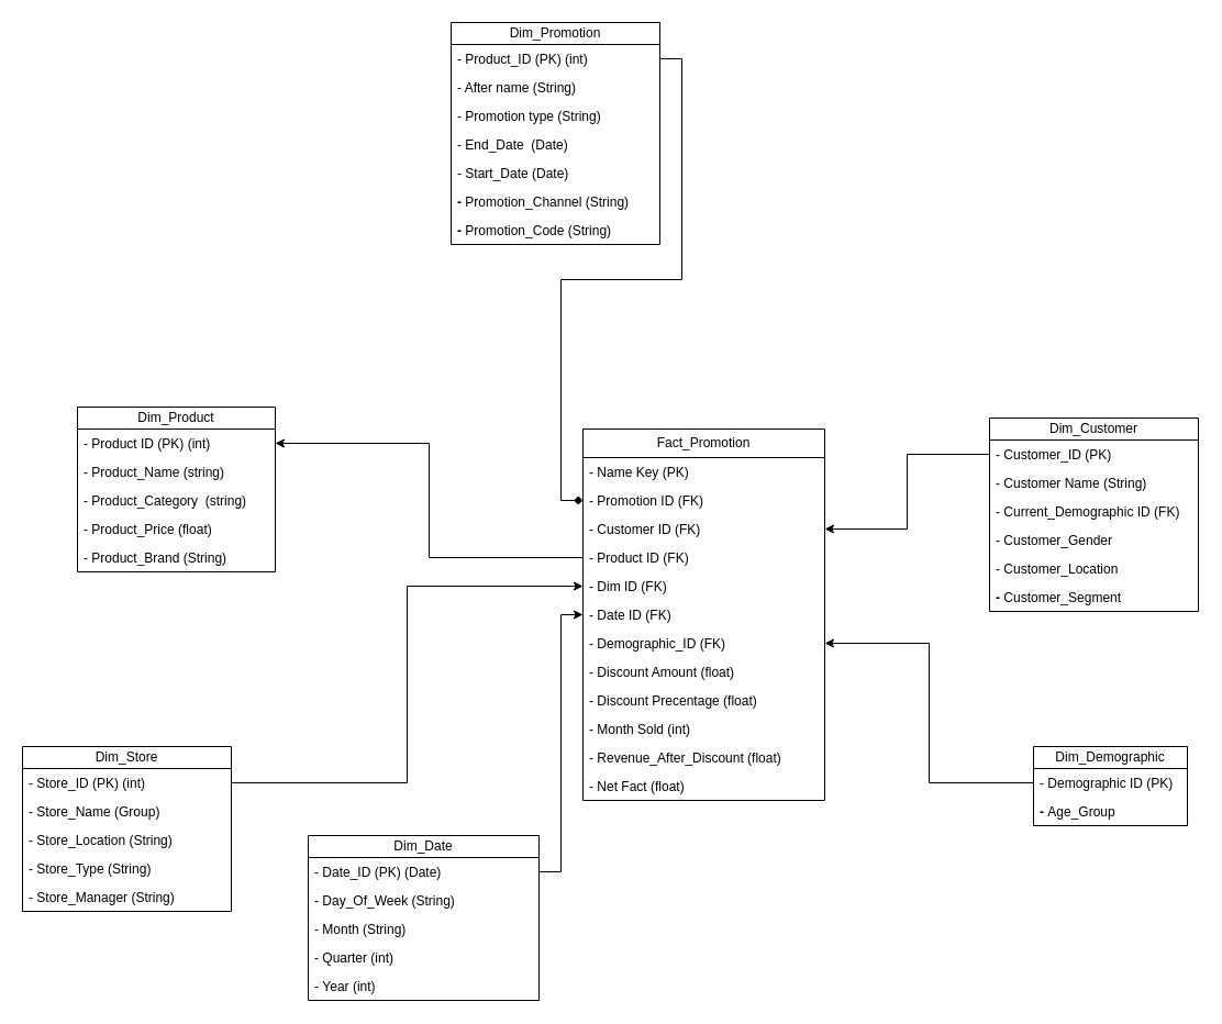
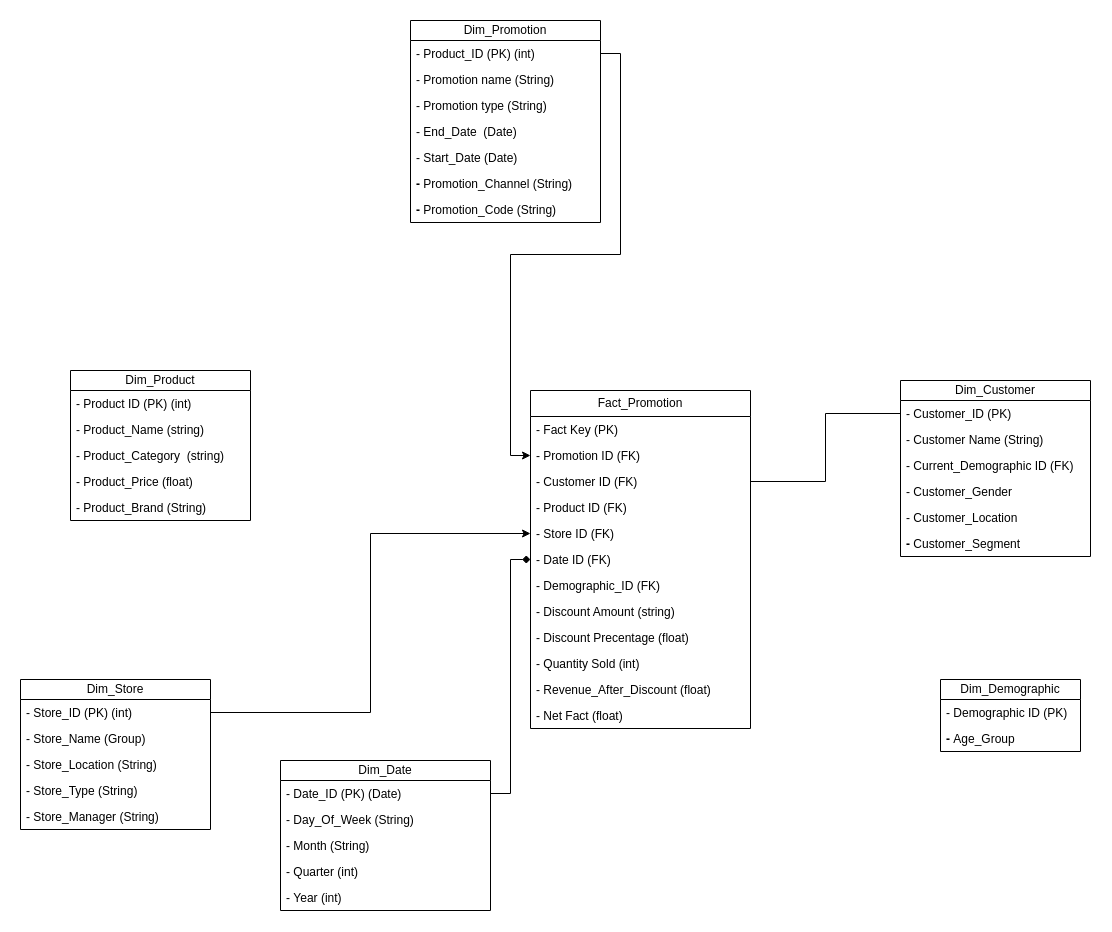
- <mxCell id="17" value="- After name (String)" style="text;strokeColor=none;fillColor=none;align=left;verticalAlign=top;spacingLeft=4;spacingRight=4;overflow=hidden;rotatable=0;points=[[0,0.5],[1,0.5]];portConstraint=eastwest;whiteSpace=wrap;html=1;" vertex="1" parent="15"><mxGeometry y="46" width="190" height="26" as="geometry" /></mxCell>
+ <mxCell id="17" value="- Promotion name (String)" style="text;strokeColor=none;fillColor=none;align=left;verticalAlign=top;spacingLeft=4;spacingRight=4;overflow=hidden;rotatable=0;points=[[0,0.5],[1,0.5]];portConstraint=eastwest;whiteSpace=wrap;html=1;" vertex="1" parent="15"><mxGeometry y="46" width="190" height="26" as="geometry" /></mxCell>
- <mxCell id="3" value="- Name Key (PK)" style="text;strokeColor=none;fillColor=none;align=left;verticalAlign=top;spacingLeft=4;spacingRight=4;overflow=hidden;rotatable=0;points=[[0,0.5],[1,0.5]];portConstraint=eastwest;whiteSpace=wrap;html=1;" vertex="1" parent="2"><mxGeometry y="26" width="220" height="26" as="geometry" /></mxCell>
+ <mxCell id="3" value="- Fact Key (PK)" style="text;strokeColor=none;fillColor=none;align=left;verticalAlign=top;spacingLeft=4;spacingRight=4;overflow=hidden;rotatable=0;points=[[0,0.5],[1,0.5]];portConstraint=eastwest;whiteSpace=wrap;html=1;" vertex="1" parent="2"><mxGeometry y="26" width="220" height="26" as="geometry" /></mxCell>
- <mxCell id="52" style="edgeStyle=orthogonalEdgeStyle;rounded=0;orthogonalLoop=1;jettySize=auto;html=1;endArrow=diamond;" edge="1" parent="1" source="16" target="4"><mxGeometry relative="1" as="geometry" /></mxCell>
+ <mxCell id="52" style="edgeStyle=orthogonalEdgeStyle;rounded=0;orthogonalLoop=1;jettySize=auto;html=1;" edge="1" parent="1" source="16" target="4"><mxGeometry relative="1" as="geometry" /></mxCell>
- <mxCell id="51" style="edgeStyle=orthogonalEdgeStyle;rounded=0;orthogonalLoop=1;jettySize=auto;html=1;endArrow=none;endFill=0;startArrow=classic;startFill=1;" edge="1" parent="1" source="34" target="6"><mxGeometry relative="1" as="geometry" /></mxCell>
- <mxCell id="56" style="edgeStyle=orthogonalEdgeStyle;rounded=0;orthogonalLoop=1;jettySize=auto;html=1;" edge="1" parent="1" source="24" target="5"><mxGeometry relative="1" as="geometry" /></mxCell>
+ <mxCell id="56" style="edgeStyle=orthogonalEdgeStyle;rounded=0;orthogonalLoop=1;jettySize=auto;html=1;endArrow=none;" edge="1" parent="1" source="24" target="5"><mxGeometry relative="1" as="geometry" /></mxCell>
- <mxCell id="7" value="&lt;div&gt;- Dim ID (FK)&lt;br&gt;&lt;/div&gt;" style="text;strokeColor=none;fillColor=none;align=left;verticalAlign=top;spacingLeft=4;spacingRight=4;overflow=hidden;rotatable=0;points=[[0,0.5],[1,0.5]];portConstraint=eastwest;whiteSpace=wrap;html=1;" vertex="1" parent="2"><mxGeometry y="130" width="220" height="26" as="geometry" /></mxCell>
+ <mxCell id="7" value="&lt;div&gt;- Store ID (FK)&lt;br&gt;&lt;/div&gt;" style="text;strokeColor=none;fillColor=none;align=left;verticalAlign=top;spacingLeft=4;spacingRight=4;overflow=hidden;rotatable=0;points=[[0,0.5],[1,0.5]];portConstraint=eastwest;whiteSpace=wrap;html=1;" vertex="1" parent="2"><mxGeometry y="130" width="220" height="26" as="geometry" /></mxCell>
- <mxCell id="54" style="edgeStyle=orthogonalEdgeStyle;rounded=0;orthogonalLoop=1;jettySize=auto;html=1;" edge="1" parent="1" source="46" target="8"><mxGeometry relative="1" as="geometry" /></mxCell>
+ <mxCell id="54" style="edgeStyle=orthogonalEdgeStyle;rounded=0;orthogonalLoop=1;jettySize=auto;html=1;endArrow=diamond;" edge="1" parent="1" source="46" target="8"><mxGeometry relative="1" as="geometry" /></mxCell>
- <mxCell id="10" value="&lt;div&gt;- Discount Amount (float)&lt;/div&gt;" style="text;strokeColor=none;fillColor=none;align=left;verticalAlign=top;spacingLeft=4;spacingRight=4;overflow=hidden;rotatable=0;points=[[0,0.5],[1,0.5]];portConstraint=eastwest;whiteSpace=wrap;html=1;" vertex="1" parent="2"><mxGeometry y="208" width="220" height="26" as="geometry" /></mxCell>
+ <mxCell id="10" value="&lt;div&gt;- Discount Amount (string)&lt;/div&gt;" style="text;strokeColor=none;fillColor=none;align=left;verticalAlign=top;spacingLeft=4;spacingRight=4;overflow=hidden;rotatable=0;points=[[0,0.5],[1,0.5]];portConstraint=eastwest;whiteSpace=wrap;html=1;" vertex="1" parent="2"><mxGeometry y="208" width="220" height="26" as="geometry" /></mxCell>
- <mxCell id="55" style="edgeStyle=orthogonalEdgeStyle;rounded=0;orthogonalLoop=1;jettySize=auto;html=1;" edge="1" parent="1" source="31" target="9"><mxGeometry relative="1" as="geometry" /></mxCell>
- <mxCell id="12" value="- Month Sold (int)" style="text;strokeColor=none;fillColor=none;align=left;verticalAlign=top;spacingLeft=4;spacingRight=4;overflow=hidden;rotatable=0;points=[[0,0.5],[1,0.5]];portConstraint=eastwest;whiteSpace=wrap;html=1;" vertex="1" parent="2"><mxGeometry y="260" width="220" height="26" as="geometry" /></mxCell>
+ <mxCell id="12" value="- Quantity Sold (int)" style="text;strokeColor=none;fillColor=none;align=left;verticalAlign=top;spacingLeft=4;spacingRight=4;overflow=hidden;rotatable=0;points=[[0,0.5],[1,0.5]];portConstraint=eastwest;whiteSpace=wrap;html=1;" vertex="1" parent="2"><mxGeometry y="260" width="220" height="26" as="geometry" /></mxCell>
